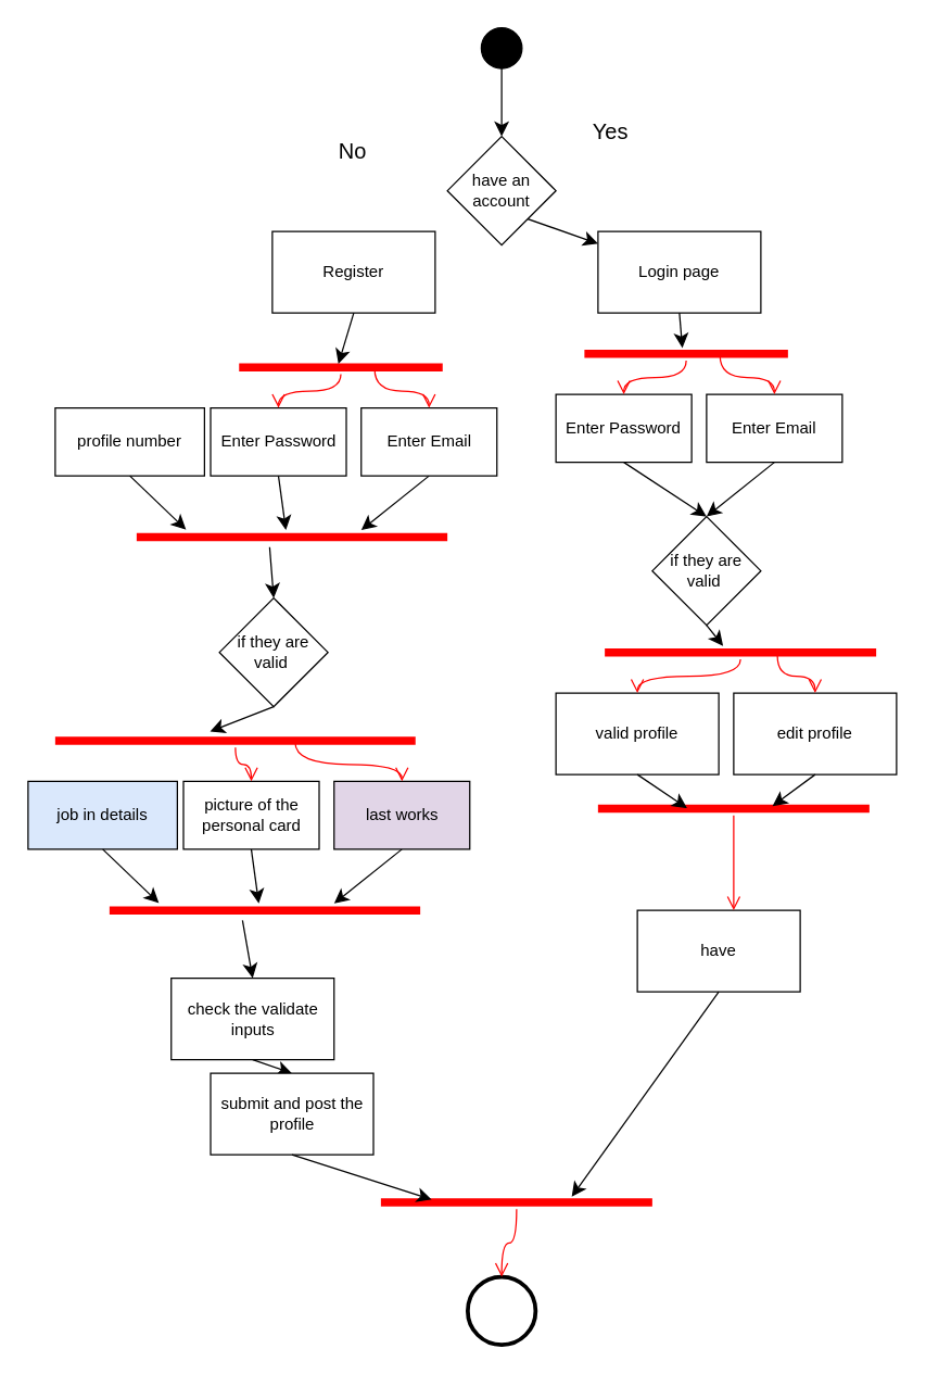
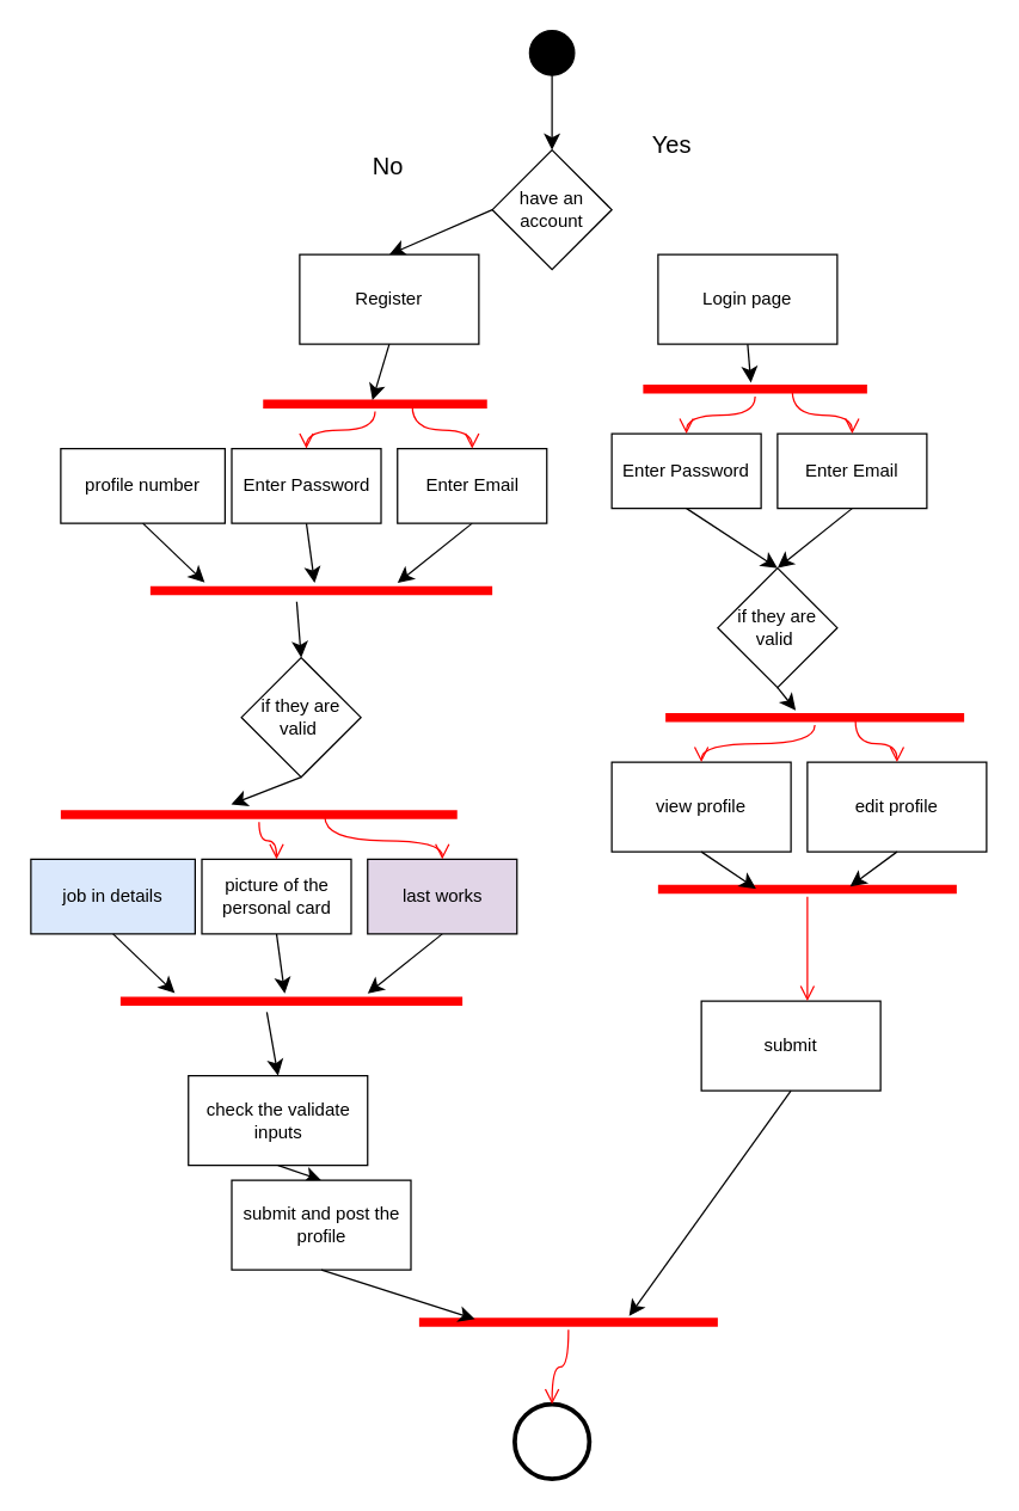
- <mxCell id="4" style="edgeStyle=none;curved=1;rounded=0;orthogonalLoop=1;jettySize=auto;html=1;exitX=0;exitY=0.5;exitDx=0;exitDy=0;fontSize=12;startSize=8;endSize=8;" parent="1" source="5" target="8" edge="1"><mxGeometry relative="1" as="geometry" /></mxCell>
+ <mxCell id="4" style="edgeStyle=none;curved=1;rounded=0;orthogonalLoop=1;jettySize=auto;html=1;exitX=0;exitY=0.5;exitDx=0;exitDy=0;entryX=0.5;entryY=0;entryDx=0;entryDy=0;fontSize=12;startSize=8;endSize=8;" parent="1" source="5" target="7" edge="1"><mxGeometry relative="1" as="geometry" /></mxCell>
- <mxCell id="35" value="valid profile" style="whiteSpace=wrap;html=1;" parent="1" vertex="1"><mxGeometry x="409" y="510" width="120" height="60" as="geometry" /></mxCell>
+ <mxCell id="35" value="view profile" style="whiteSpace=wrap;html=1;" parent="1" vertex="1"><mxGeometry x="409" y="510" width="120" height="60" as="geometry" /></mxCell>
- <mxCell id="33" value="have" style="whiteSpace=wrap;html=1;" parent="1" vertex="1"><mxGeometry x="469" y="670" width="120" height="60" as="geometry" /></mxCell>
+ <mxCell id="33" value="submit" style="whiteSpace=wrap;html=1;" parent="1" vertex="1"><mxGeometry x="469" y="670" width="120" height="60" as="geometry" /></mxCell>
